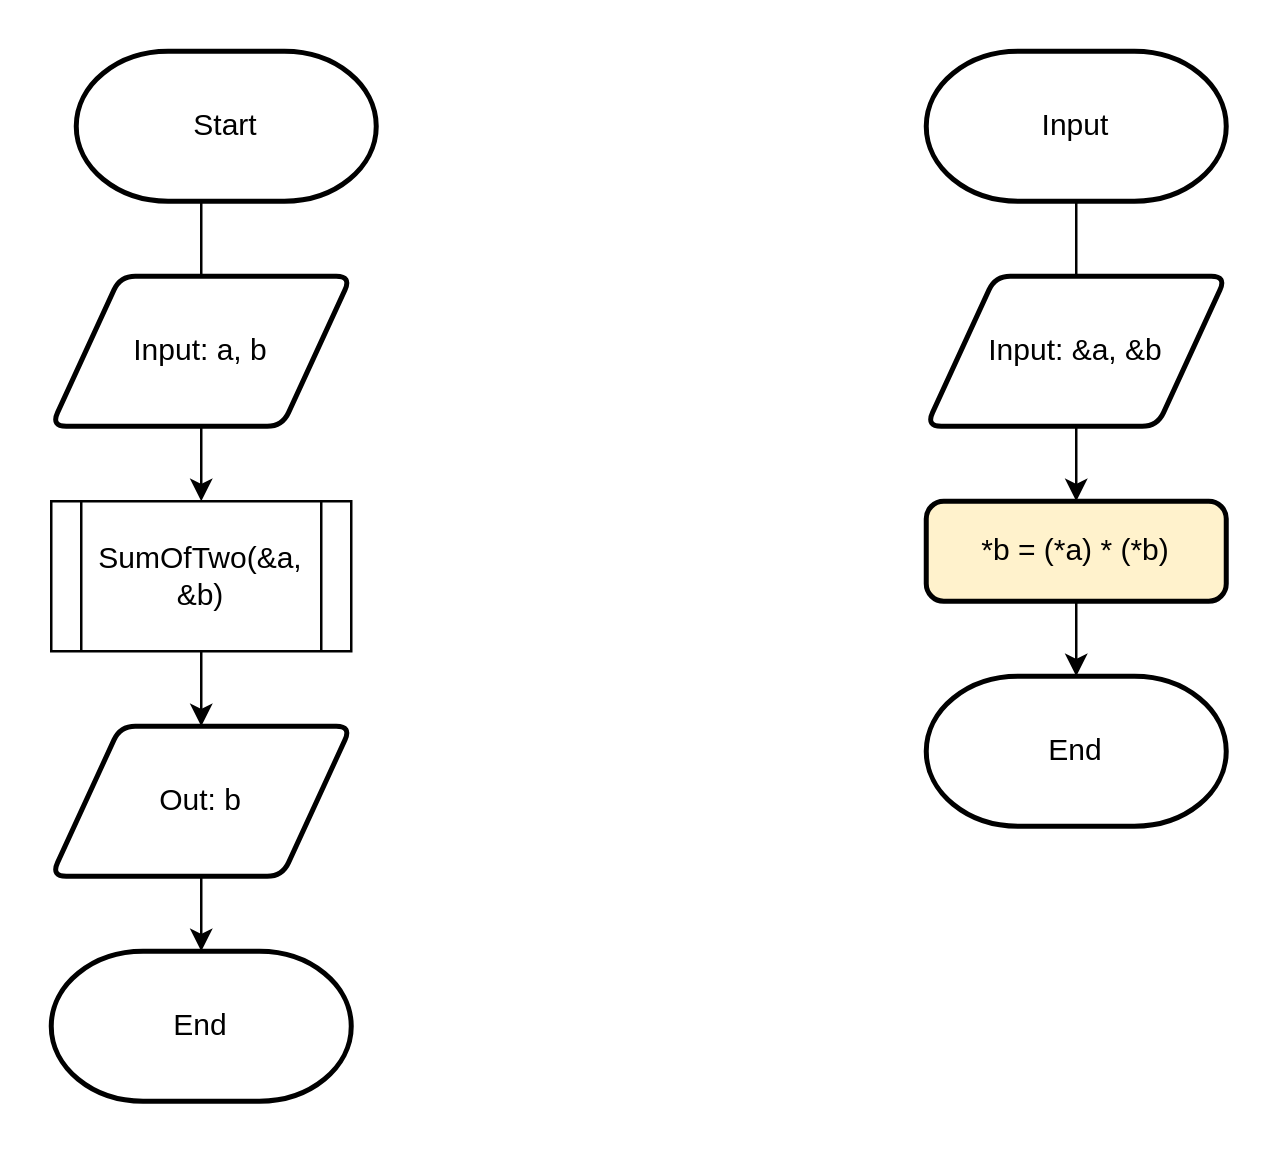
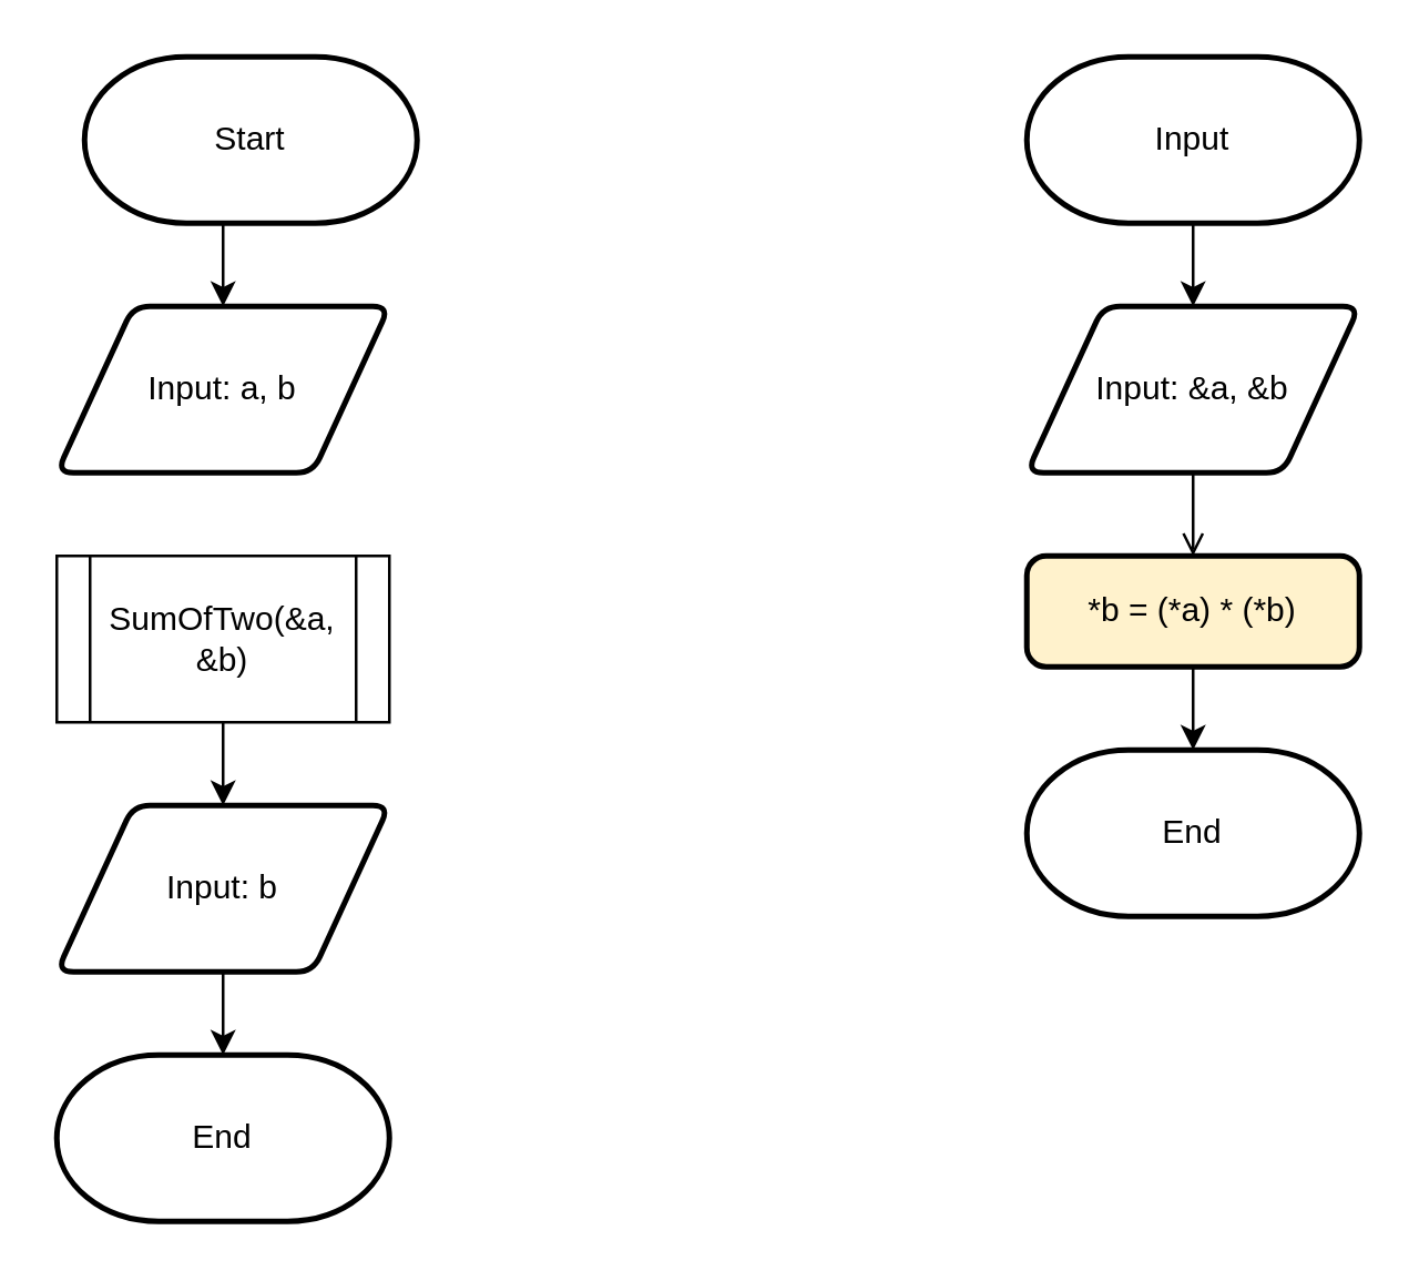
- <mxCell id="2" style="edgeStyle=orthogonalEdgeStyle;rounded=0;orthogonalLoop=1;jettySize=auto;html=1;exitX=0.5;exitY=1;exitDx=0;exitDy=0;exitPerimeter=0;entryX=0.5;entryY=0;entryDx=0;entryDy=0;endArrow=none;" edge="1" parent="1" source="3" target="5"><mxGeometry relative="1" as="geometry" /></mxCell>
+ <mxCell id="2" style="edgeStyle=orthogonalEdgeStyle;rounded=0;orthogonalLoop=1;jettySize=auto;html=1;exitX=0.5;exitY=1;exitDx=0;exitDy=0;exitPerimeter=0;entryX=0.5;entryY=0;entryDx=0;entryDy=0;" edge="1" parent="1" source="3" target="5"><mxGeometry relative="1" as="geometry" /></mxCell>
- <mxCell id="11" style="edgeStyle=orthogonalEdgeStyle;rounded=0;orthogonalLoop=1;jettySize=auto;html=1;exitX=0.5;exitY=1;exitDx=0;exitDy=0;exitPerimeter=0;endArrow=none;" edge="1" parent="1" source="12" target="14"><mxGeometry relative="1" as="geometry" /></mxCell>
+ <mxCell id="11" style="edgeStyle=orthogonalEdgeStyle;rounded=0;orthogonalLoop=1;jettySize=auto;html=1;exitX=0.5;exitY=1;exitDx=0;exitDy=0;exitPerimeter=0;" edge="1" parent="1" source="12" target="14"><mxGeometry relative="1" as="geometry" /></mxCell>
- <mxCell id="4" style="edgeStyle=orthogonalEdgeStyle;rounded=0;orthogonalLoop=1;jettySize=auto;html=1;exitX=0.5;exitY=1;exitDx=0;exitDy=0;entryX=0.5;entryY=0;entryDx=0;entryDy=0;" edge="1" parent="1" source="5" target="7"><mxGeometry relative="1" as="geometry" /></mxCell>
- <mxCell id="13" style="edgeStyle=orthogonalEdgeStyle;rounded=0;orthogonalLoop=1;jettySize=auto;html=1;exitX=0.5;exitY=1;exitDx=0;exitDy=0;entryX=0.5;entryY=0;entryDx=0;entryDy=0;" edge="1" parent="1" source="14" target="16"><mxGeometry relative="1" as="geometry" /></mxCell>
+ <mxCell id="13" style="edgeStyle=orthogonalEdgeStyle;rounded=0;orthogonalLoop=1;jettySize=auto;html=1;exitX=0.5;exitY=1;exitDx=0;exitDy=0;entryX=0.5;entryY=0;entryDx=0;entryDy=0;endArrow=open;" edge="1" parent="1" source="14" target="16"><mxGeometry relative="1" as="geometry" /></mxCell>
- <mxCell id="9" value="Out: b" style="shape=parallelogram;html=1;strokeWidth=2;perimeter=parallelogramPerimeter;whiteSpace=wrap;rounded=1;arcSize=12;size=0.23;" vertex="1" parent="1"><mxGeometry x="20" y="290" width="120" height="60" as="geometry" /></mxCell>
+ <mxCell id="9" value="Input: b" style="shape=parallelogram;html=1;strokeWidth=2;perimeter=parallelogramPerimeter;whiteSpace=wrap;rounded=1;arcSize=12;size=0.23;" vertex="1" parent="1"><mxGeometry x="20" y="290" width="120" height="60" as="geometry" /></mxCell>
